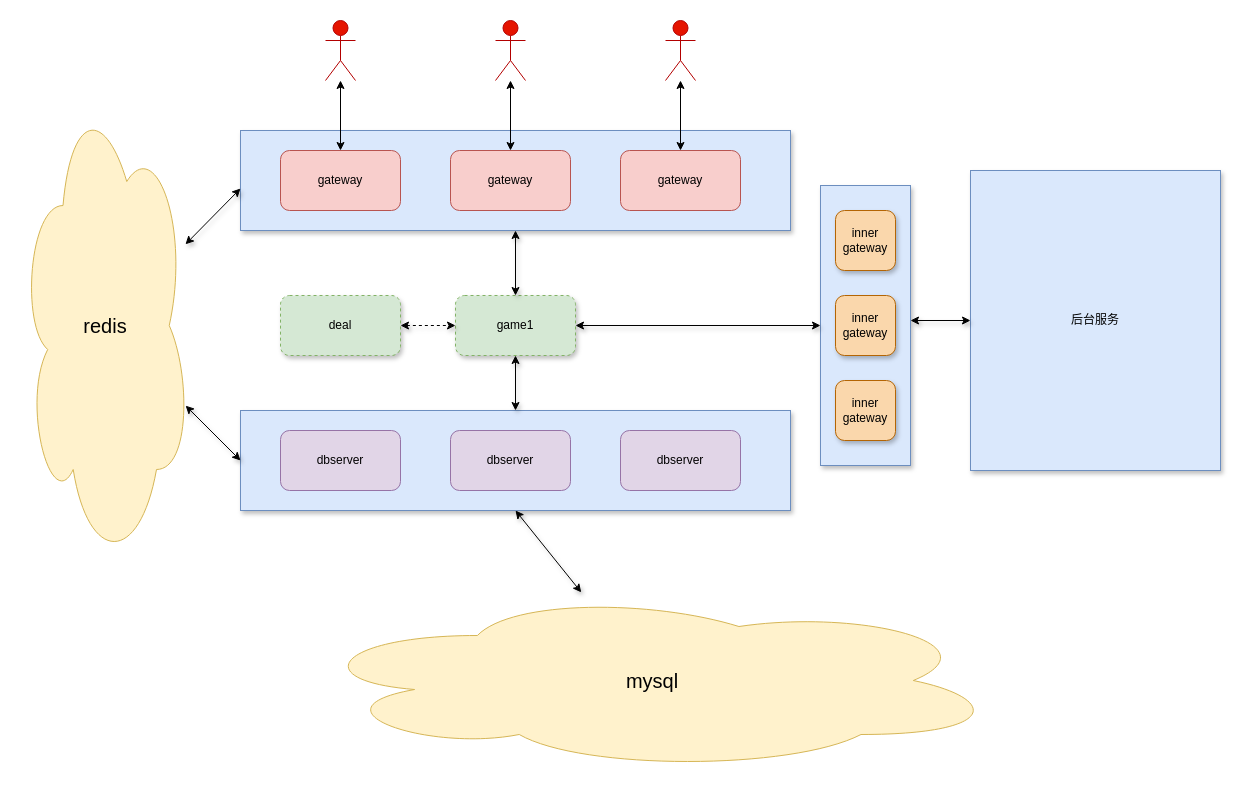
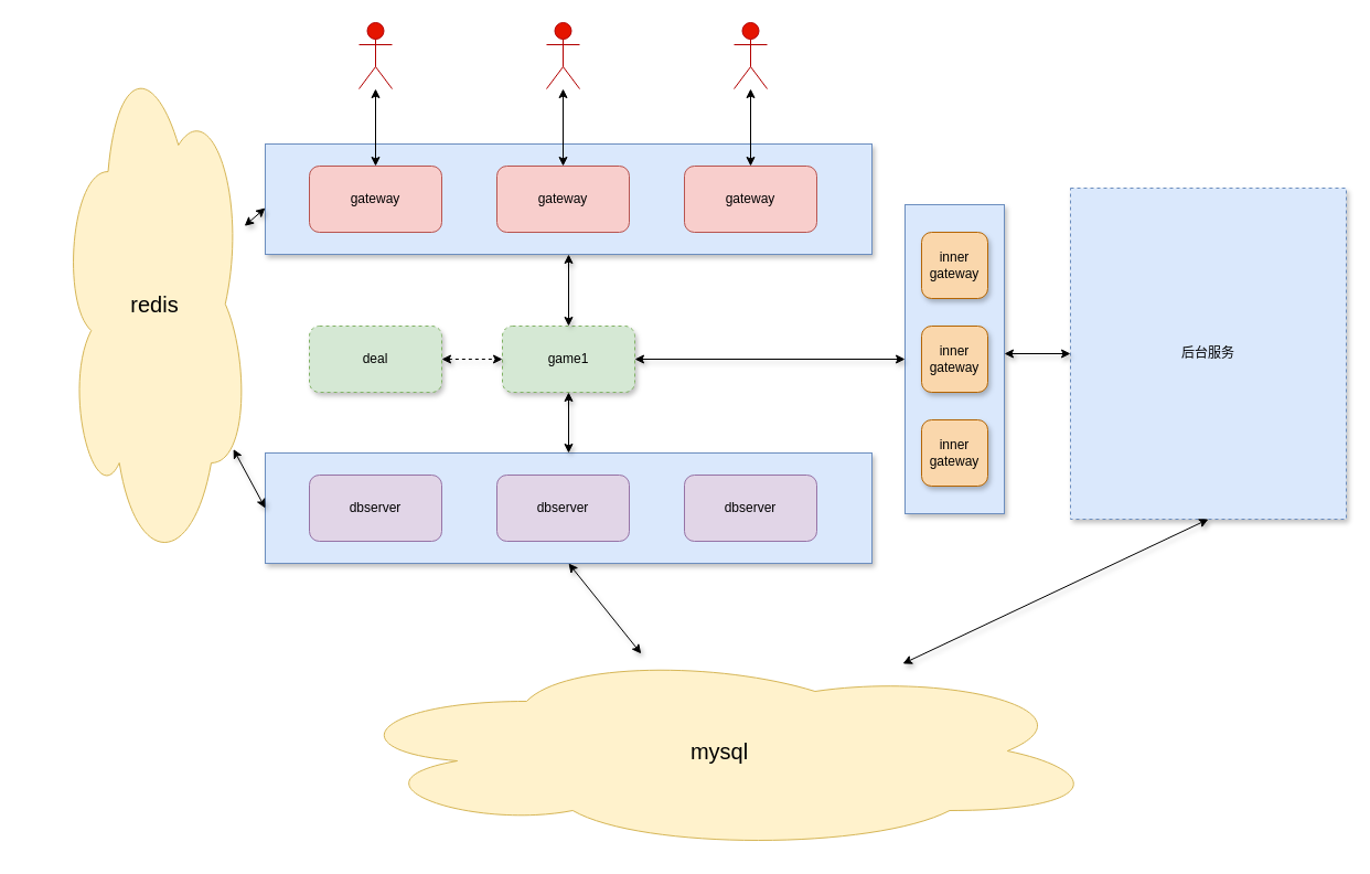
- <mxCell id="20" value="后台服务" style="rounded=0;whiteSpace=wrap;html=1;shadow=1;fillColor=#dae8fc;strokeColor=#6c8ebf;" vertex="1" parent="1"><mxGeometry x="970" y="170" width="250" height="300" as="geometry" /></mxCell>
+ <mxCell id="20" value="后台服务" style="rounded=0;whiteSpace=wrap;html=1;shadow=1;fillColor=#dae8fc;strokeColor=#6c8ebf;dashed=1;" vertex="1" parent="1"><mxGeometry x="970" y="170" width="250" height="300" as="geometry" /></mxCell>
- <mxCell id="28" value="&lt;font style=&quot;font-size: 20px;&quot;&gt;redis&lt;br&gt;&lt;/font&gt;" style="ellipse;shape=cloud;whiteSpace=wrap;html=1;fillColor=#fff2cc;strokeColor=#d6b656;" vertex="1" parent="1"><mxGeometry y="85" width="170" height="480" as="geometry" x="20" /></mxCell>
+ <mxCell id="28" value="&lt;font style=&quot;font-size: 20px;&quot;&gt;redis&lt;br&gt;&lt;/font&gt;" style="ellipse;shape=cloud;whiteSpace=wrap;html=1;fillColor=#fff2cc;strokeColor=#d6b656;" vertex="1" parent="1"><mxGeometry x="55" y="35" width="170" height="480" as="geometry" /></mxCell>
+ <mxCell id="33" value="" style="endArrow=classic;startArrow=classic;html=1;rounded=0;shadow=1;fontSize=20;entryX=0.5;entryY=1;entryDx=0;entryDy=0;" edge="1" parent="1" source="19" target="20"><mxGeometry width="50" height="50" relative="1" as="geometry"><mxPoint x="651.25" y="609.289" as="sourcePoint" /><mxPoint x="651.25" y="559.289" as="targetPoint" /></mxGeometry></mxCell>
